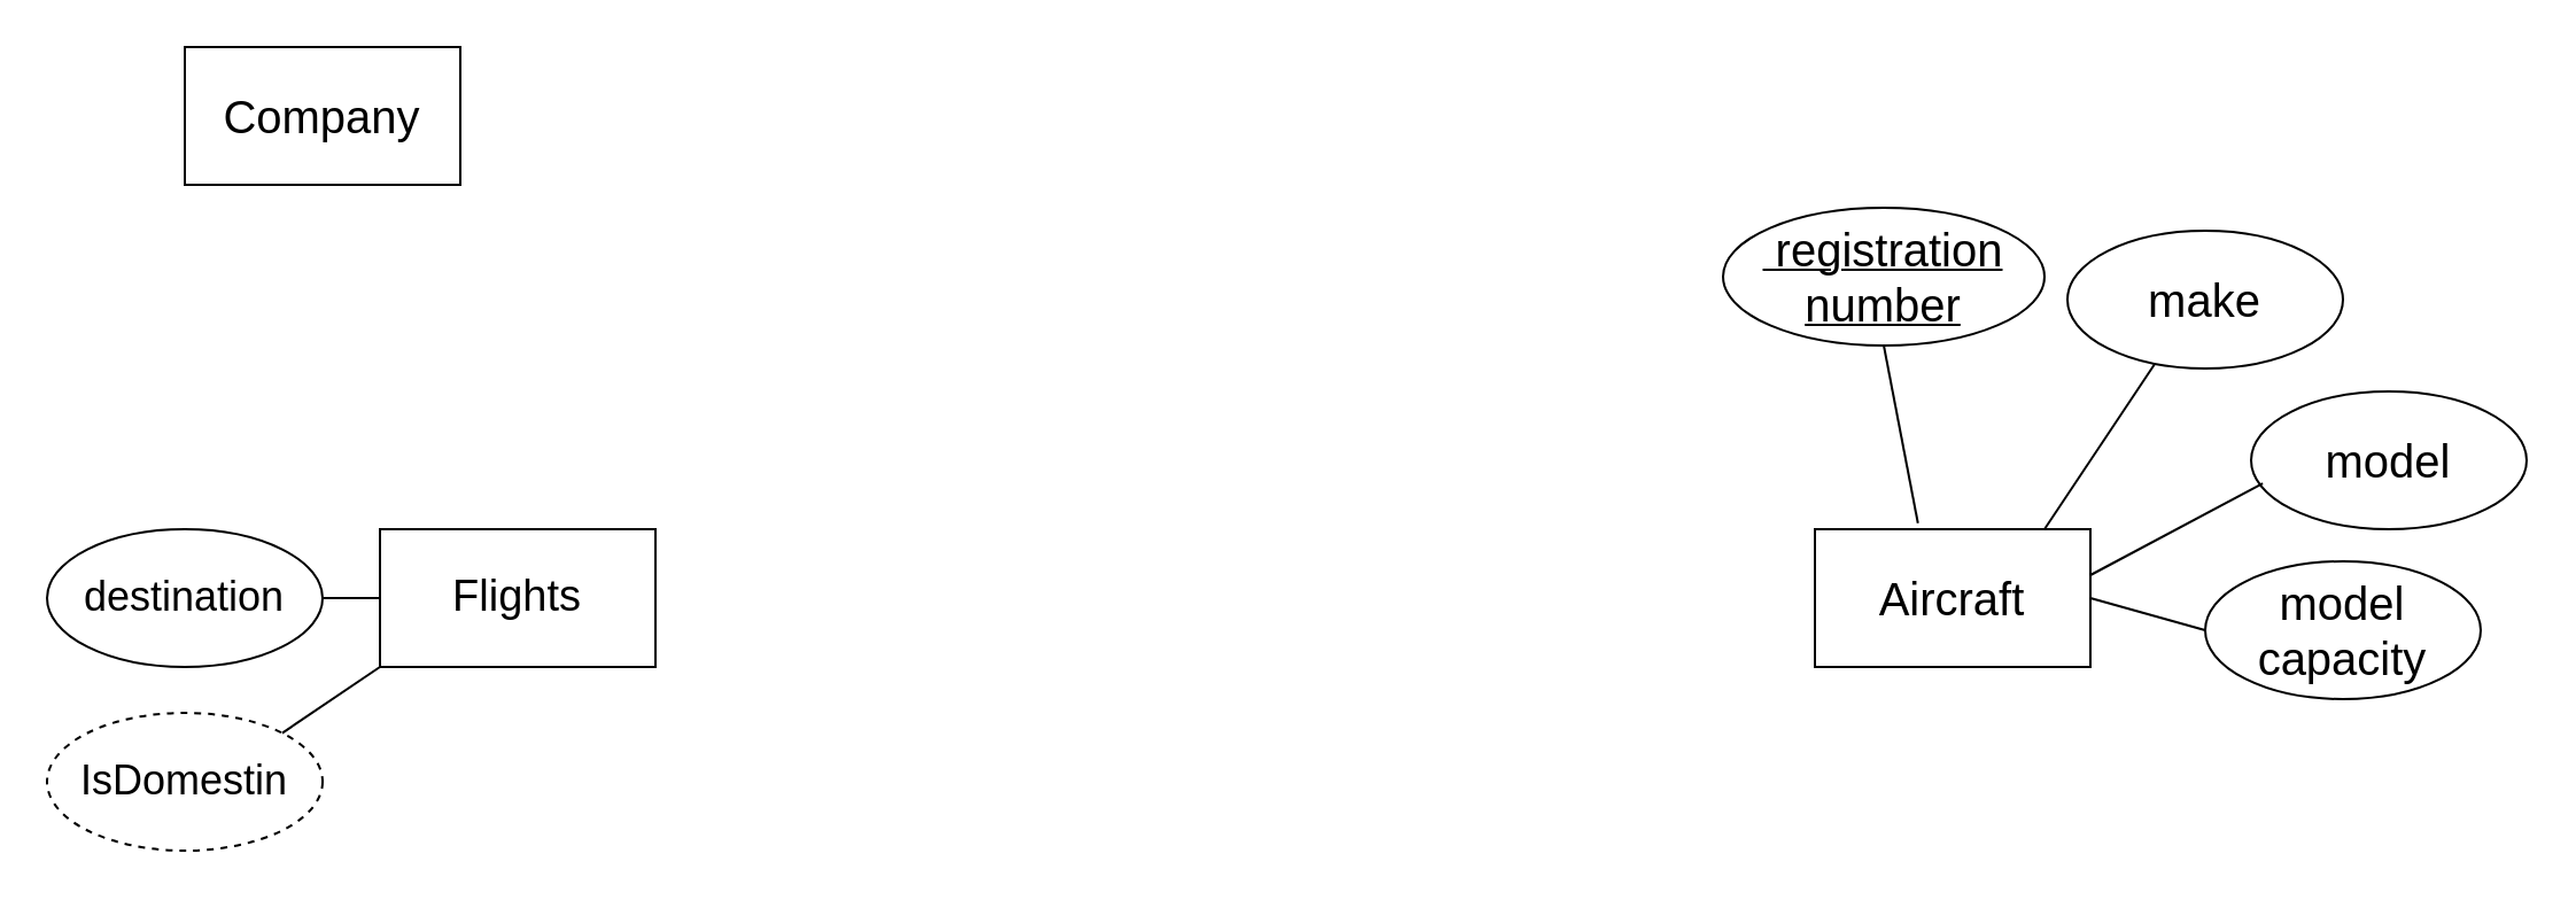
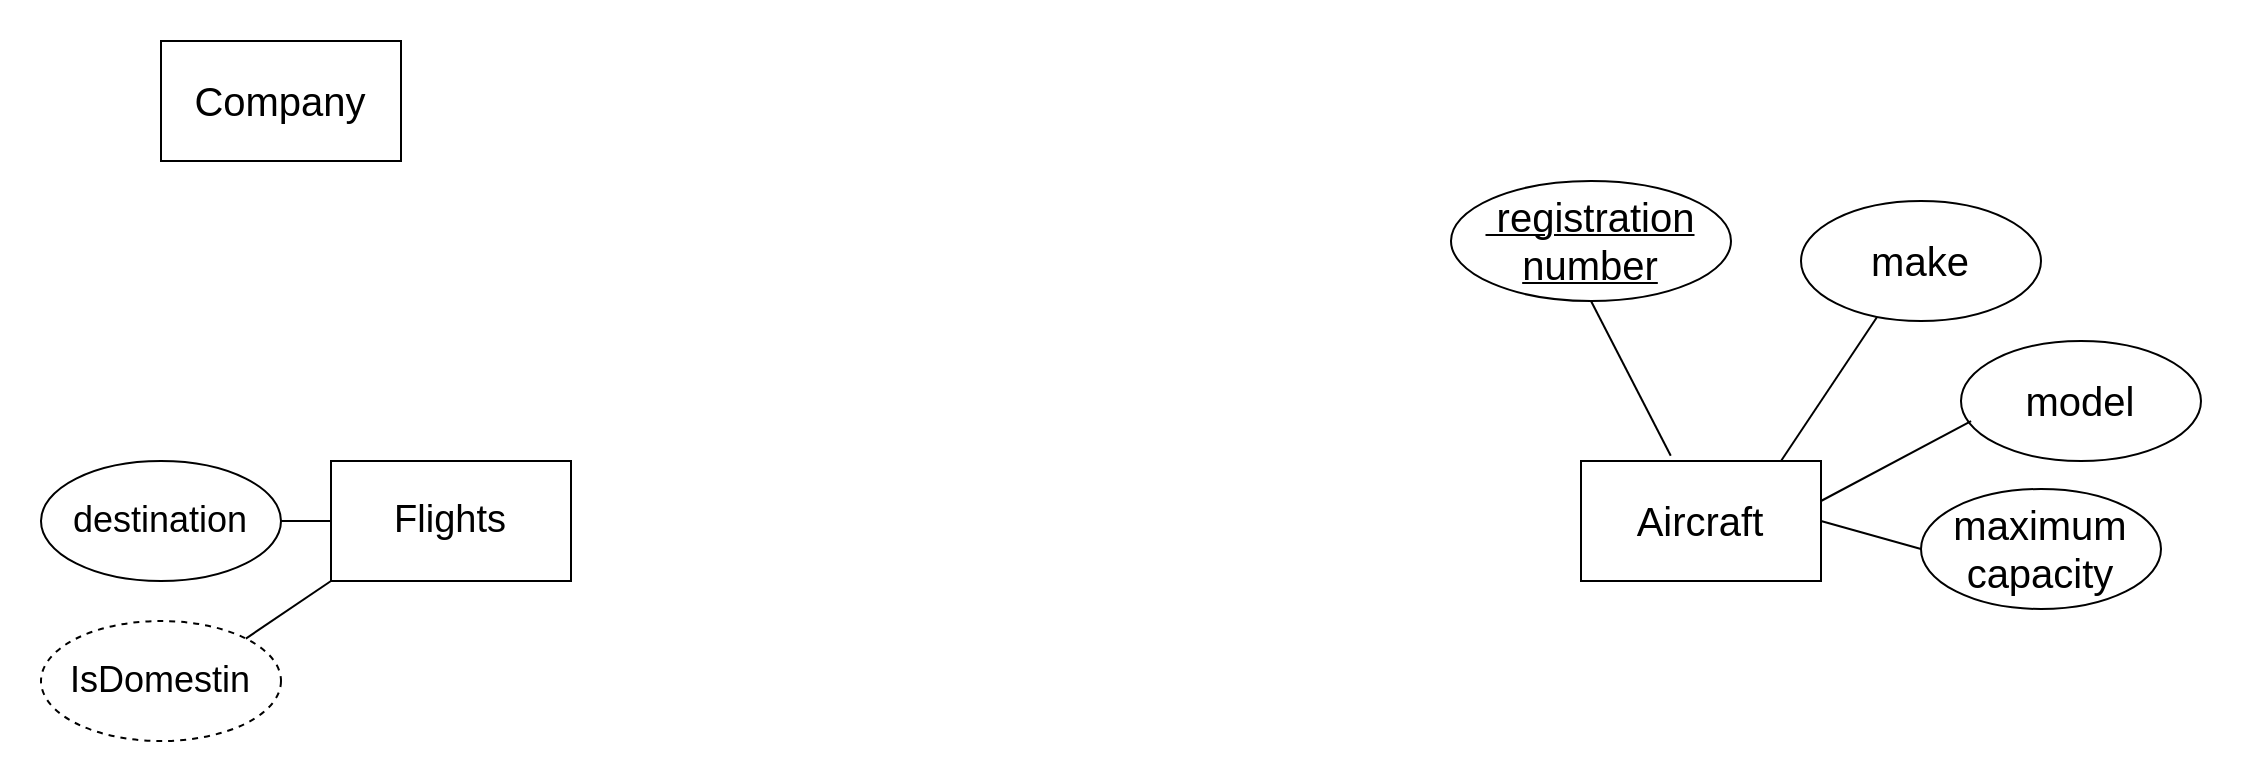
- <mxCell id="4" value="&lt;u&gt;&lt;font style=&quot;font-size: 20px&quot;&gt;&amp;nbsp;registration number&lt;/font&gt;&lt;/u&gt;" style="ellipse;whiteSpace=wrap;html=1;" vertex="1" parent="1"><mxGeometry x="750" y="90" width="140" height="60" as="geometry" /></mxCell>
+ <mxCell id="4" value="&lt;u&gt;&lt;font style=&quot;font-size: 20px&quot;&gt;&amp;nbsp;registration number&lt;/font&gt;&lt;/u&gt;" style="ellipse;whiteSpace=wrap;html=1;" vertex="1" parent="1"><mxGeometry x="725" y="90" width="140" height="60" as="geometry" /></mxCell>
- <mxCell id="8" value="&lt;font style=&quot;font-size: 20px&quot;&gt;model capacity&lt;/font&gt;" style="ellipse;whiteSpace=wrap;html=1;" vertex="1" parent="1"><mxGeometry x="960" y="244" width="120" height="60" as="geometry" /></mxCell>
+ <mxCell id="8" value="&lt;font style=&quot;font-size: 20px&quot;&gt;maximum capacity&lt;/font&gt;" style="ellipse;whiteSpace=wrap;html=1;" vertex="1" parent="1"><mxGeometry x="960" y="244" width="120" height="60" as="geometry" /></mxCell>
